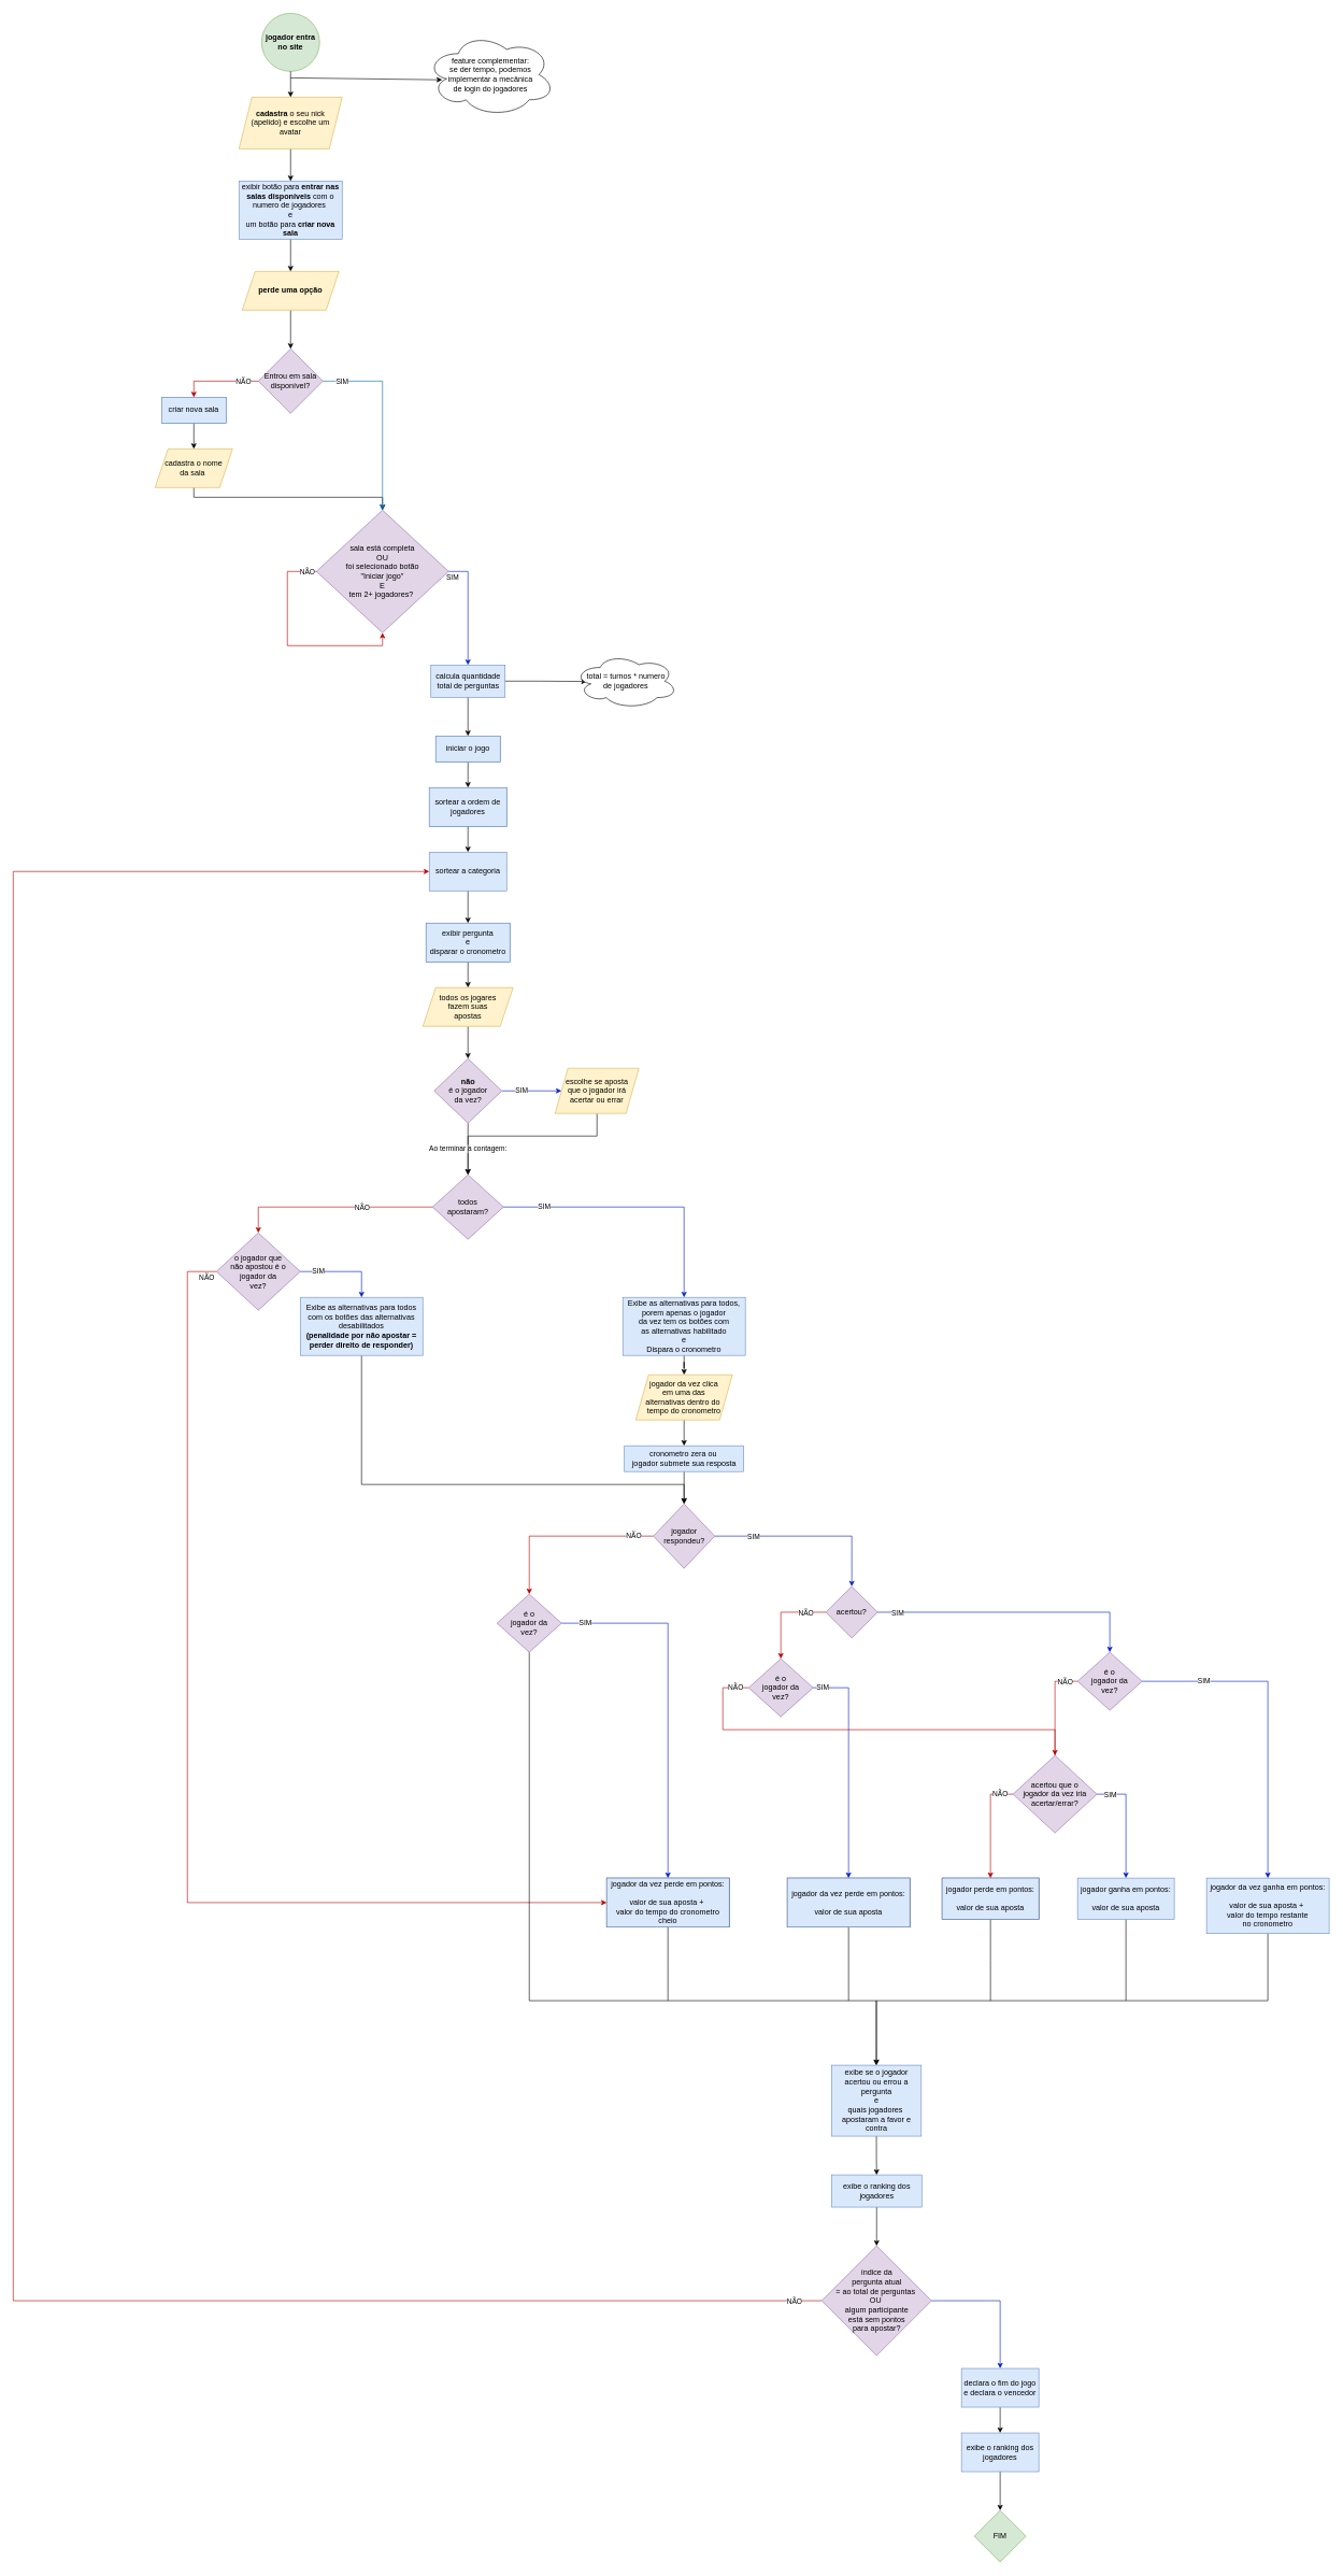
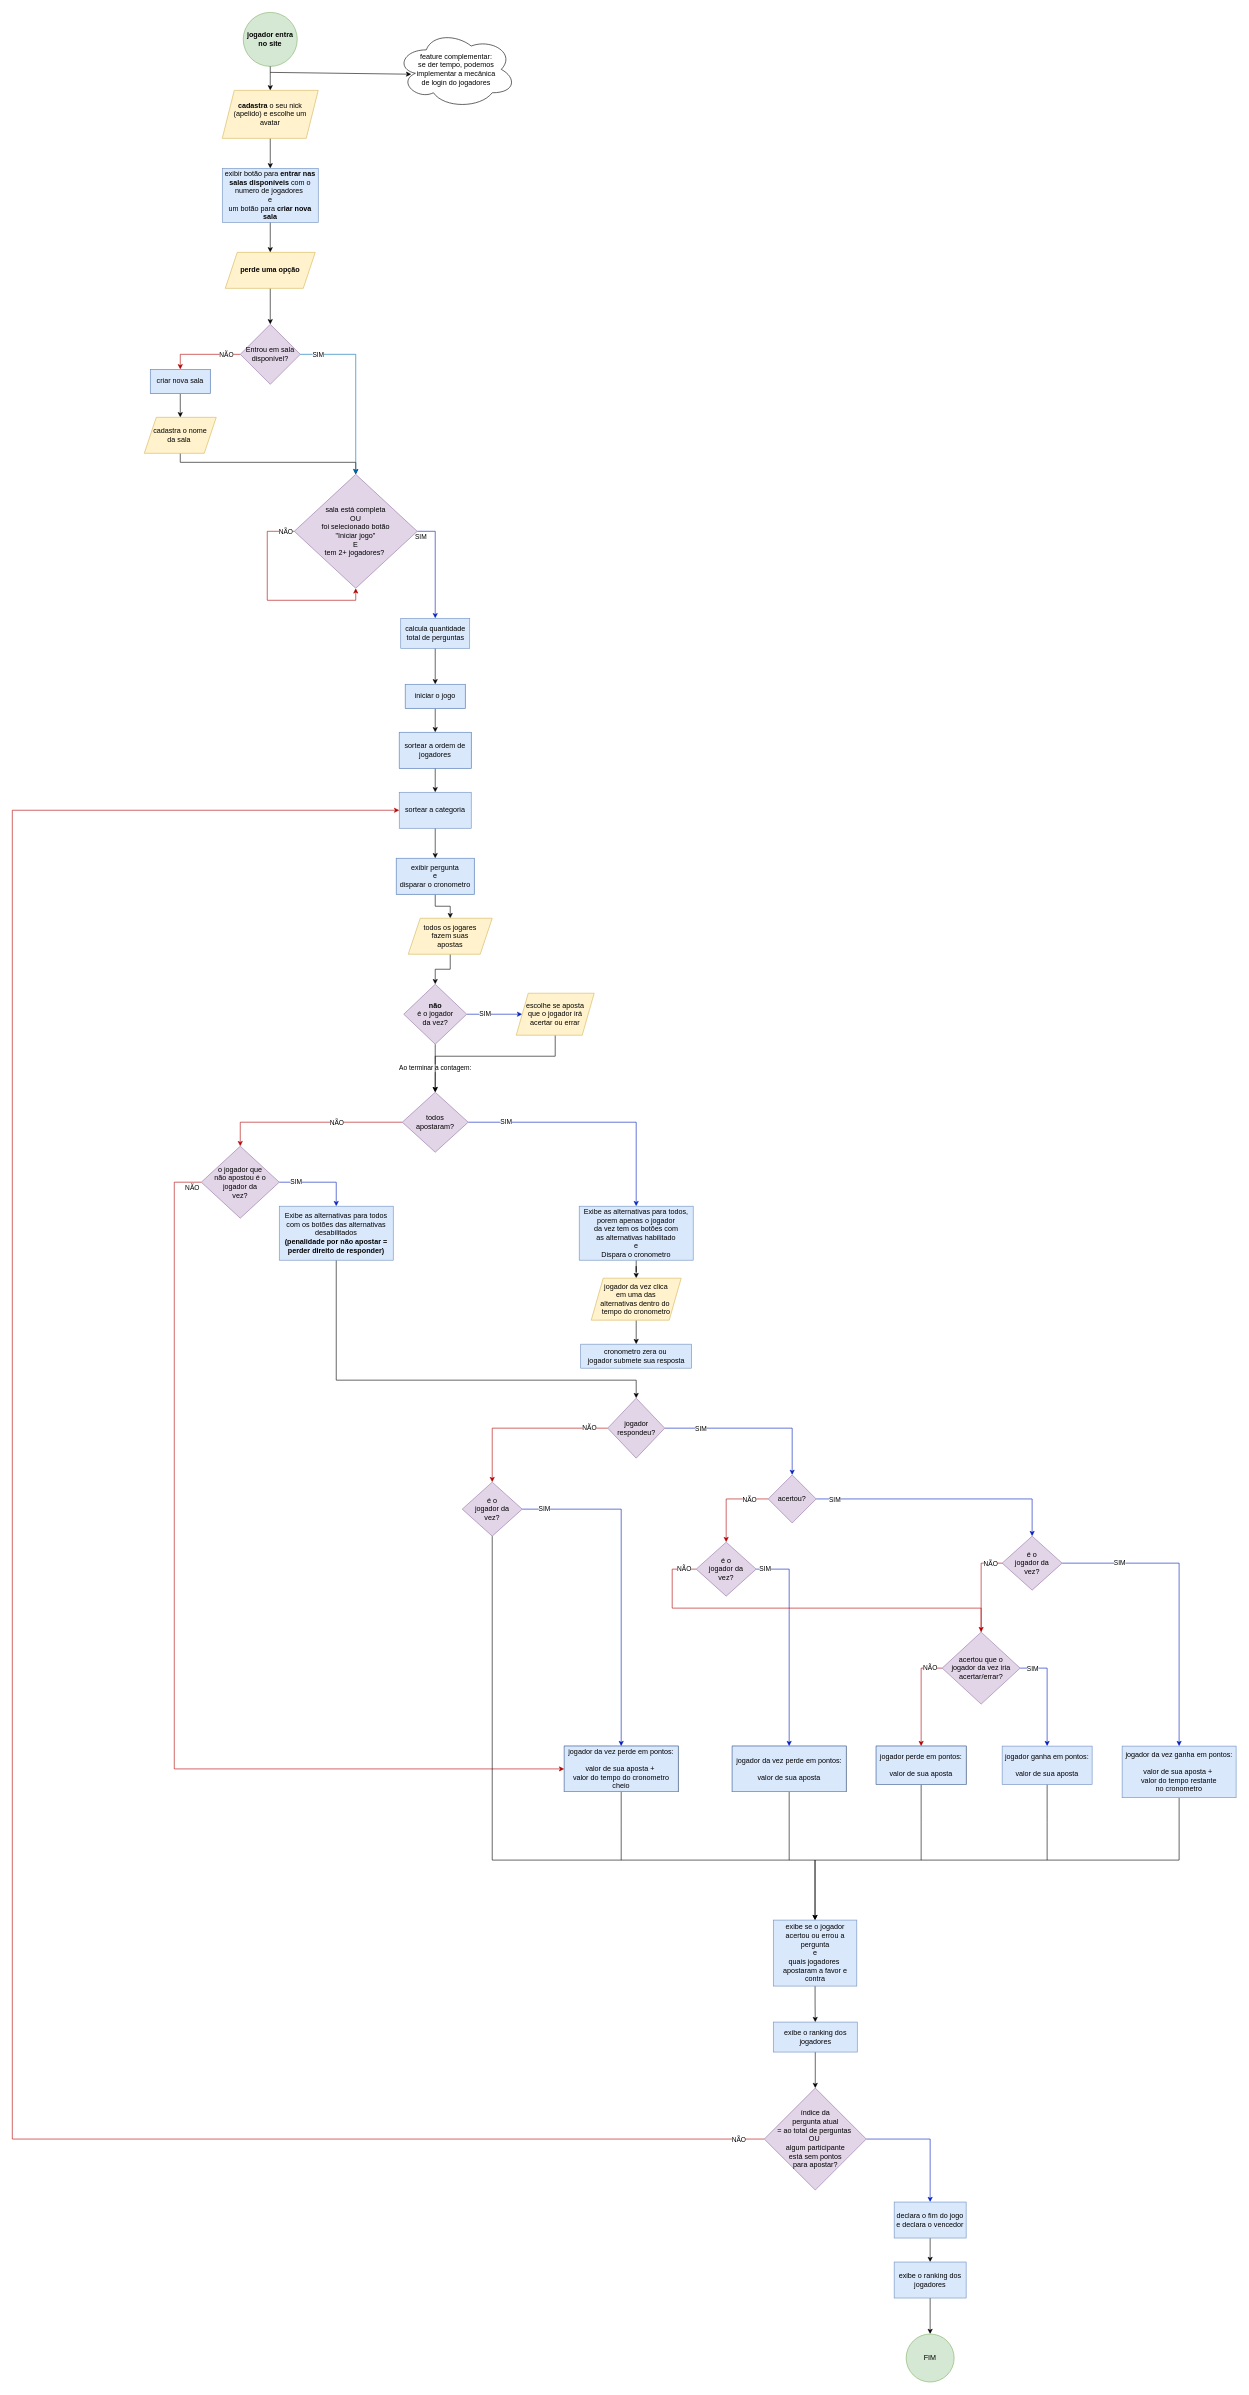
- <mxCell id="111" style="edgeStyle=orthogonalEdgeStyle;rounded=0;orthogonalLoop=1;jettySize=auto;html=1;entryX=0.12;entryY=0.506;entryDx=0;entryDy=0;entryPerimeter=0;endArrow=classic;endFill=1;" parent="1" source="113" target="114" edge="1"><mxGeometry relative="1" as="geometry" /></mxCell>
- <mxCell id="114" value="total = turnos * numero &lt;br&gt;de jogadores" style="ellipse;shape=cloud;whiteSpace=wrap;html=1;" parent="1" vertex="1"><mxGeometry x="890" y="1012.5" width="160" height="85" as="geometry" /></mxCell>
- <mxCell id="28" value="todos os jogares &lt;br&gt;fazem suas &lt;br&gt;apostas" style="shape=parallelogram;perimeter=parallelogramPerimeter;whiteSpace=wrap;html=1;fixedSize=1;fillColor=#fff2cc;strokeColor=#d6b656;" parent="1" vertex="1"><mxGeometry x="655" y="1530" width="140" height="60" as="geometry" /></mxCell>
+ <mxCell id="28" value="todos os jogares &lt;br&gt;fazem suas &lt;br&gt;apostas" style="shape=parallelogram;perimeter=parallelogramPerimeter;whiteSpace=wrap;html=1;fixedSize=1;fillColor=#fff2cc;strokeColor=#d6b656;" parent="1" vertex="1"><mxGeometry x="680" y="1530" width="140" height="60" as="geometry" /></mxCell>
- <mxCell id="118" style="edgeStyle=orthogonalEdgeStyle;rounded=0;orthogonalLoop=1;jettySize=auto;html=1;entryX=0.5;entryY=0;entryDx=0;entryDy=0;endArrow=classic;endFill=1;" parent="1" source="119" target="47" edge="1"><mxGeometry relative="1" as="geometry" /></mxCell>
- <mxCell id="94" value="FIM" style="rhombus;whiteSpace=wrap;html=1;aspect=fixed;fillColor=#d5e8d4;strokeColor=#82b366;" parent="1" vertex="1"><mxGeometry x="1510" y="3890" width="80" height="80" as="geometry" /></mxCell>
+ <mxCell id="94" value="FIM" style="ellipse;whiteSpace=wrap;html=1;aspect=fixed;fillColor=#d5e8d4;strokeColor=#82b366;" parent="1" vertex="1"><mxGeometry x="1510" y="3890" width="80" height="80" as="geometry" /></mxCell>
